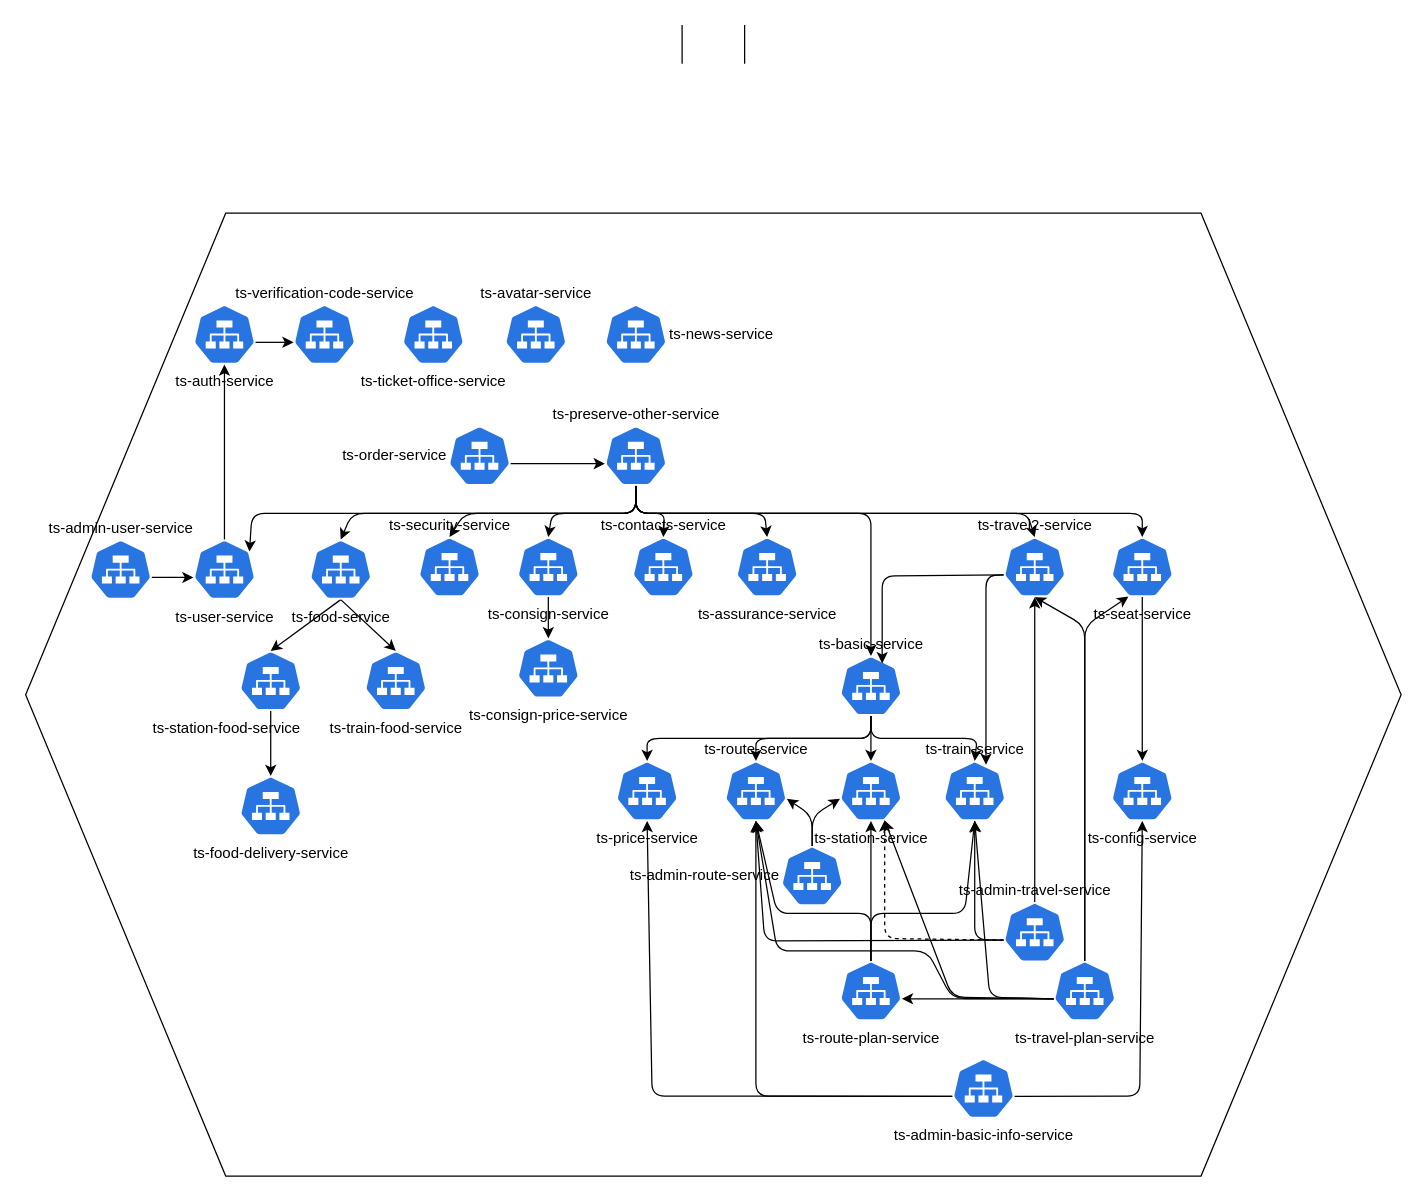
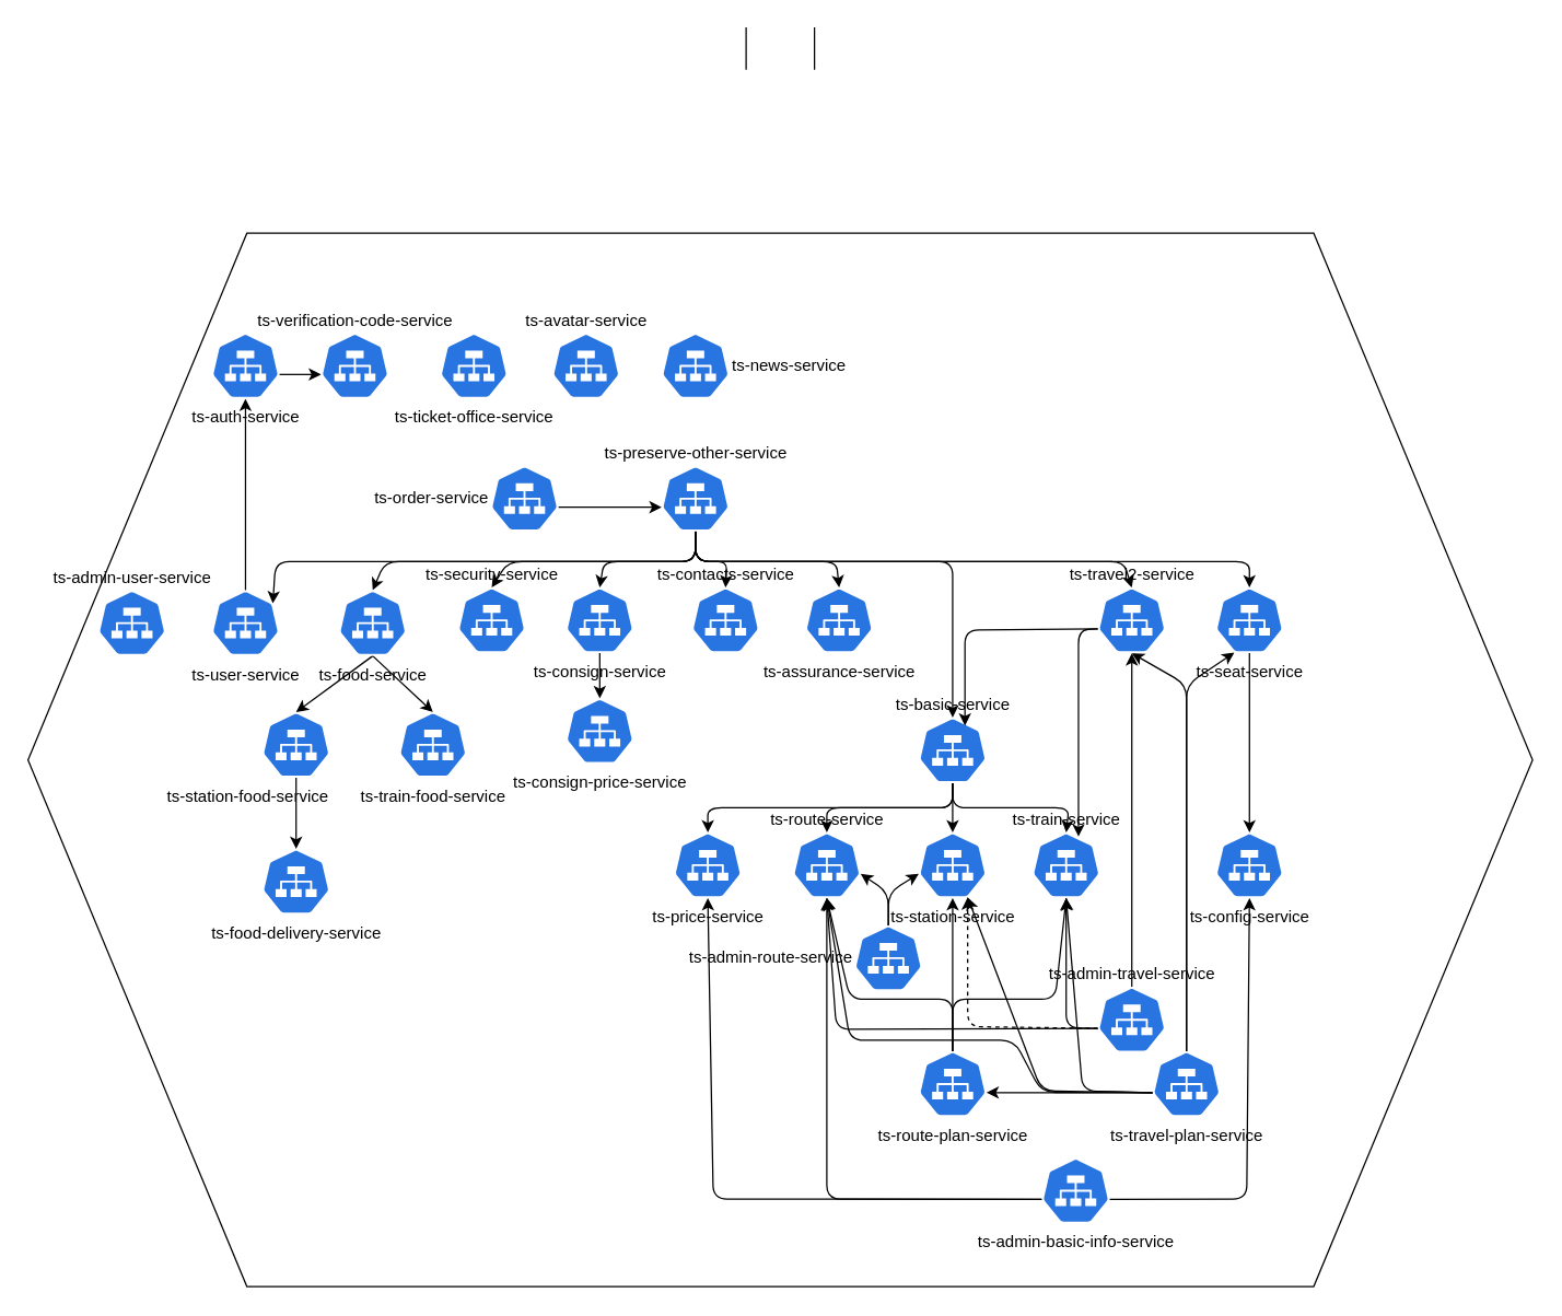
- <mxCell id="24" style="edgeStyle=none;html=1;exitX=0.995;exitY=0.63;exitDx=0;exitDy=0;exitPerimeter=0;entryX=0.005;entryY=0.63;entryDx=0;entryDy=0;entryPerimeter=0;" edge="1" parent="1" source="25" target="20"><mxGeometry relative="1" as="geometry" /></mxCell>
